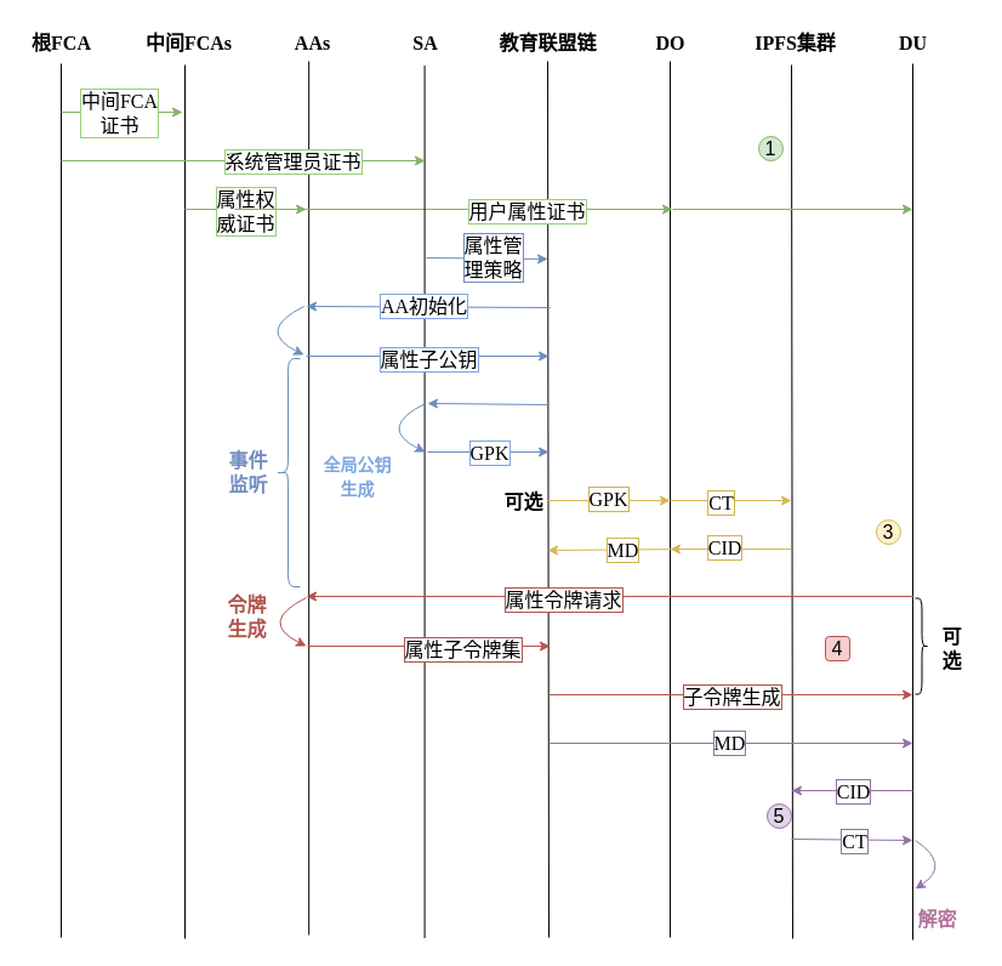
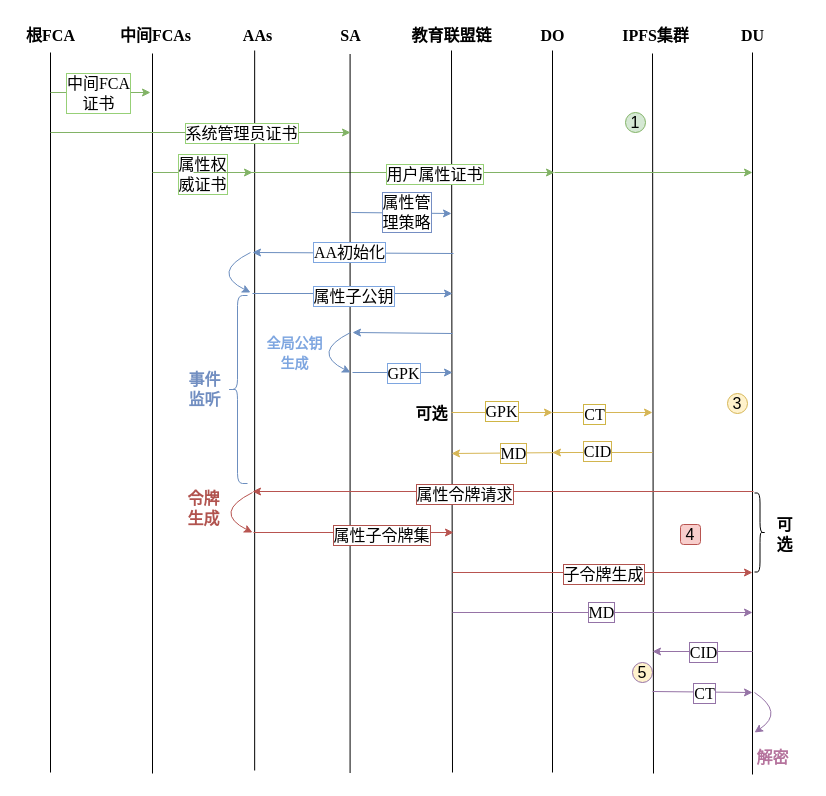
- <mxCell id="52" value="&lt;font size=&quot;1&quot; color=&quot;#7ea6e0&quot;&gt;&lt;b style=&quot;font-size: 14px;&quot;&gt;全局公钥&lt;/b&gt;&lt;/font&gt;&lt;div&gt;&lt;font size=&quot;1&quot; color=&quot;#7ea6e0&quot;&gt;&lt;b style=&quot;font-size: 14px;&quot;&gt;生成&lt;/b&gt;&lt;/font&gt;&lt;/div&gt;" style="text;html=1;align=center;verticalAlign=middle;resizable=0;points=[];autosize=1;strokeColor=none;fillColor=none;labelBorderColor=none;fontSize=16;fontFamily=宋体;fontColor=default;" parent="1" vertex="1"><mxGeometry x="254" y="367" width="80" height="50" as="geometry" /></mxCell>
+ <mxCell id="52" value="&lt;font size=&quot;1&quot; color=&quot;#7ea6e0&quot;&gt;&lt;b style=&quot;font-size: 14px;&quot;&gt;全局公钥&lt;/b&gt;&lt;/font&gt;&lt;div&gt;&lt;font size=&quot;1&quot; color=&quot;#7ea6e0&quot;&gt;&lt;b style=&quot;font-size: 14px;&quot;&gt;生成&lt;/b&gt;&lt;/font&gt;&lt;/div&gt;" style="text;html=1;align=center;verticalAlign=middle;resizable=0;points=[];autosize=1;strokeColor=none;fillColor=none;labelBorderColor=none;fontSize=16;fontFamily=宋体;fontColor=default;" parent="1" vertex="1"><mxGeometry x="254" y="327" width="80" height="50" as="geometry" /></mxCell>
- <mxCell id="64" value="3" style="ellipse;whiteSpace=wrap;html=1;aspect=fixed;fillColor=#fff2cc;strokeColor=#d6b656;fontSize=16;" parent="1" vertex="1"><mxGeometry x="722" y="428" width="20" height="20" as="geometry" /></mxCell>
+ <mxCell id="64" value="3" style="ellipse;whiteSpace=wrap;html=1;aspect=fixed;fillColor=#fff2cc;strokeColor=#d6b656;fontSize=16;" parent="1" vertex="1"><mxGeometry x="727" y="393" width="20" height="20" as="geometry" /></mxCell>
- <mxCell id="66" value="5" style="ellipse;whiteSpace=wrap;html=1;aspect=fixed;fillColor=#e1d5e7;strokeColor=#9673a6;fontSize=16;" parent="1" vertex="1"><mxGeometry x="632" y="662" width="20" height="20" as="geometry" /></mxCell>
+ <mxCell id="66" value="5" style="ellipse;whiteSpace=wrap;html=1;aspect=fixed;fillColor=#fff2cc;strokeColor=#9673a6;fontSize=16;" parent="1" vertex="1"><mxGeometry x="632" y="662" width="20" height="20" as="geometry" /></mxCell>
